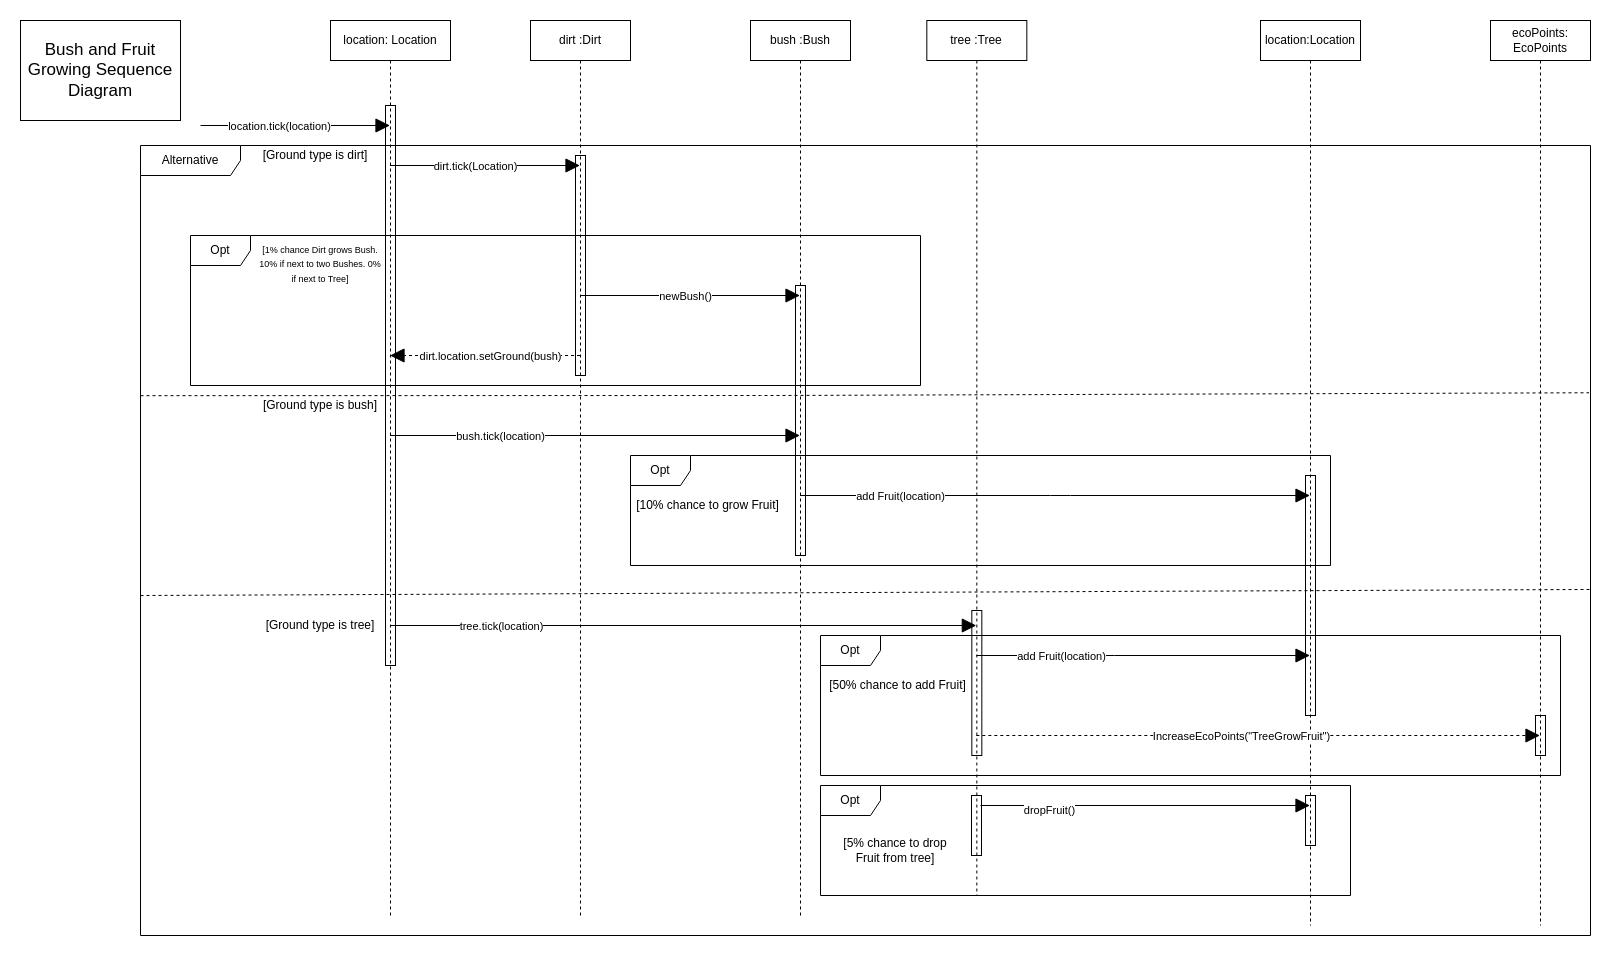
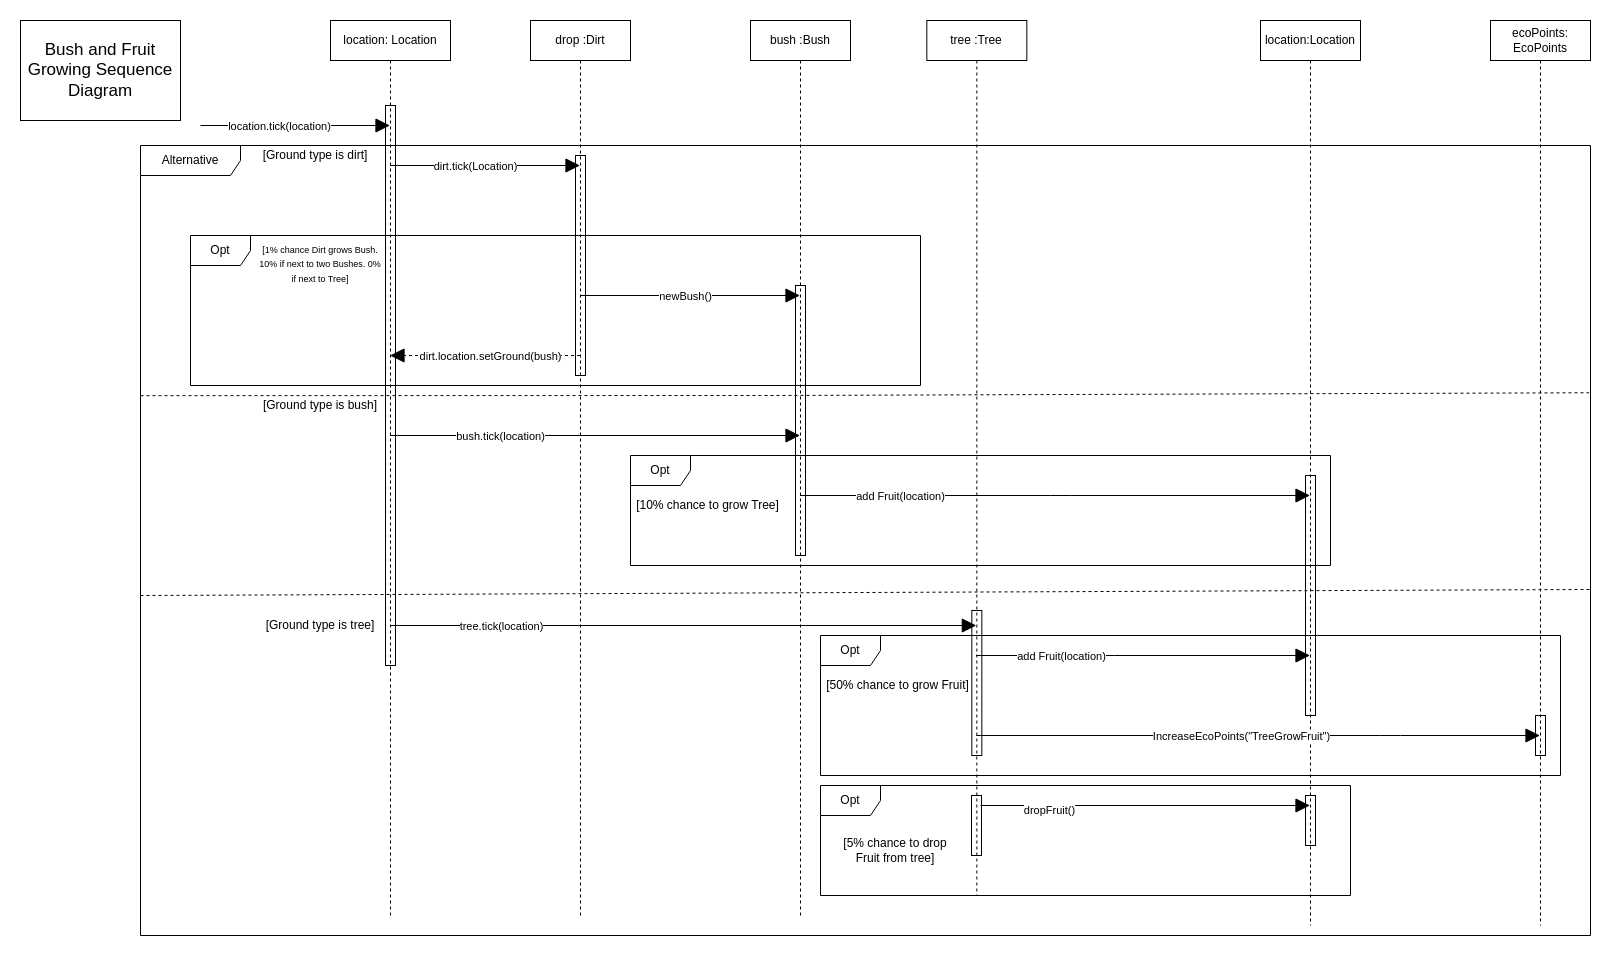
- <mxCell id="11" value="dirt :Dirt" style="shape=umlLifeline;perimeter=lifelinePerimeter;whiteSpace=wrap;html=1;container=1;collapsible=0;recursiveResize=0;outlineConnect=0;" parent="1" vertex="1"><mxGeometry x="530" y="20" width="100" height="895" as="geometry" /></mxCell>
+ <mxCell id="11" value="drop :Dirt" style="shape=umlLifeline;perimeter=lifelinePerimeter;whiteSpace=wrap;html=1;container=1;collapsible=0;recursiveResize=0;outlineConnect=0;" parent="1" vertex="1"><mxGeometry x="530" y="20" width="100" height="895" as="geometry" /></mxCell>
- <mxCell id="49" value="&lt;font style=&quot;font-size: 12px&quot;&gt;[10% chance to grow Fruit]&lt;/font&gt;" style="text;html=1;strokeColor=none;fillColor=none;align=center;verticalAlign=middle;whiteSpace=wrap;rounded=0;" parent="1" vertex="1"><mxGeometry x="630" y="495" width="155" height="20" as="geometry" /></mxCell>
+ <mxCell id="49" value="&lt;font style=&quot;font-size: 12px&quot;&gt;[10% chance to grow Tree]&lt;/font&gt;" style="text;html=1;strokeColor=none;fillColor=none;align=center;verticalAlign=middle;whiteSpace=wrap;rounded=0;" parent="1" vertex="1"><mxGeometry x="630" y="495" width="155" height="20" as="geometry" /></mxCell>
- <mxCell id="44" value="&lt;font style=&quot;font-size: 12px&quot;&gt;[50% chance to add Fruit]&lt;/font&gt;" style="text;html=1;strokeColor=none;fillColor=none;align=center;verticalAlign=middle;whiteSpace=wrap;rounded=0;" parent="1" vertex="1"><mxGeometry x="820" y="675" width="155" height="20" as="geometry" /></mxCell>
+ <mxCell id="44" value="&lt;font style=&quot;font-size: 12px&quot;&gt;[50% chance to grow Fruit]&lt;/font&gt;" style="text;html=1;strokeColor=none;fillColor=none;align=center;verticalAlign=middle;whiteSpace=wrap;rounded=0;" parent="1" vertex="1"><mxGeometry x="820" y="675" width="155" height="20" as="geometry" /></mxCell>
- <mxCell id="42" value="" style="endArrow=block;endFill=1;endSize=12;html=1;snapToPoint=1;dashed=1;" parent="1" source="20" target="34" edge="1"><mxGeometry width="160" relative="1" as="geometry"><mxPoint x="1309.5" y="695" as="sourcePoint" /><mxPoint x="1539.5" y="695" as="targetPoint" /><Array as="points"><mxPoint x="1390" y="735" /></Array></mxGeometry></mxCell>
+ <mxCell id="42" value="" style="endArrow=block;endFill=1;endSize=12;html=1;snapToPoint=1;" parent="1" source="20" target="34" edge="1"><mxGeometry width="160" relative="1" as="geometry"><mxPoint x="1309.5" y="695" as="sourcePoint" /><mxPoint x="1539.5" y="695" as="targetPoint" /><Array as="points"><mxPoint x="1390" y="735" /></Array></mxGeometry></mxCell>
